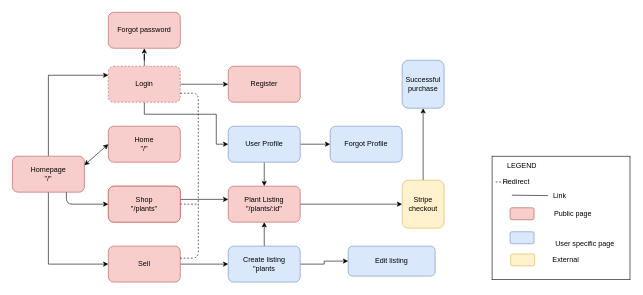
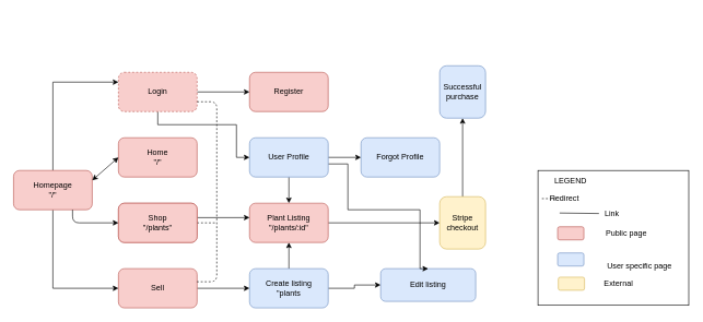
- <mxCell id="11" value="Forgot password" style="rounded=1;whiteSpace=wrap;html=1;fillColor=#f8cecc;strokeColor=#b85450;" parent="1" vertex="1"><mxGeometry x="180" y="20" width="120" height="60" as="geometry" /></mxCell>
- <mxCell id="9" value="" style="edgeStyle=orthogonalEdgeStyle;rounded=0;orthogonalLoop=1;jettySize=auto;html=1;" parent="1" source="10" target="11" edge="1"><mxGeometry relative="1" as="geometry" /></mxCell>
+ <mxCell id="22" value="" style="edgeStyle=orthogonalEdgeStyle;rounded=0;orthogonalLoop=1;jettySize=auto;html=1;entryX=0.5;entryY=0;entryDx=0;entryDy=0;" parent="1" source="24" target="18" edge="1"><mxGeometry relative="1" as="geometry"><mxPoint x="460" y="360" as="targetPoint" /><Array as="points"><mxPoint x="530" y="250" /><mxPoint x="530" y="320" /><mxPoint x="640" y="320" /></Array></mxGeometry></mxCell>
